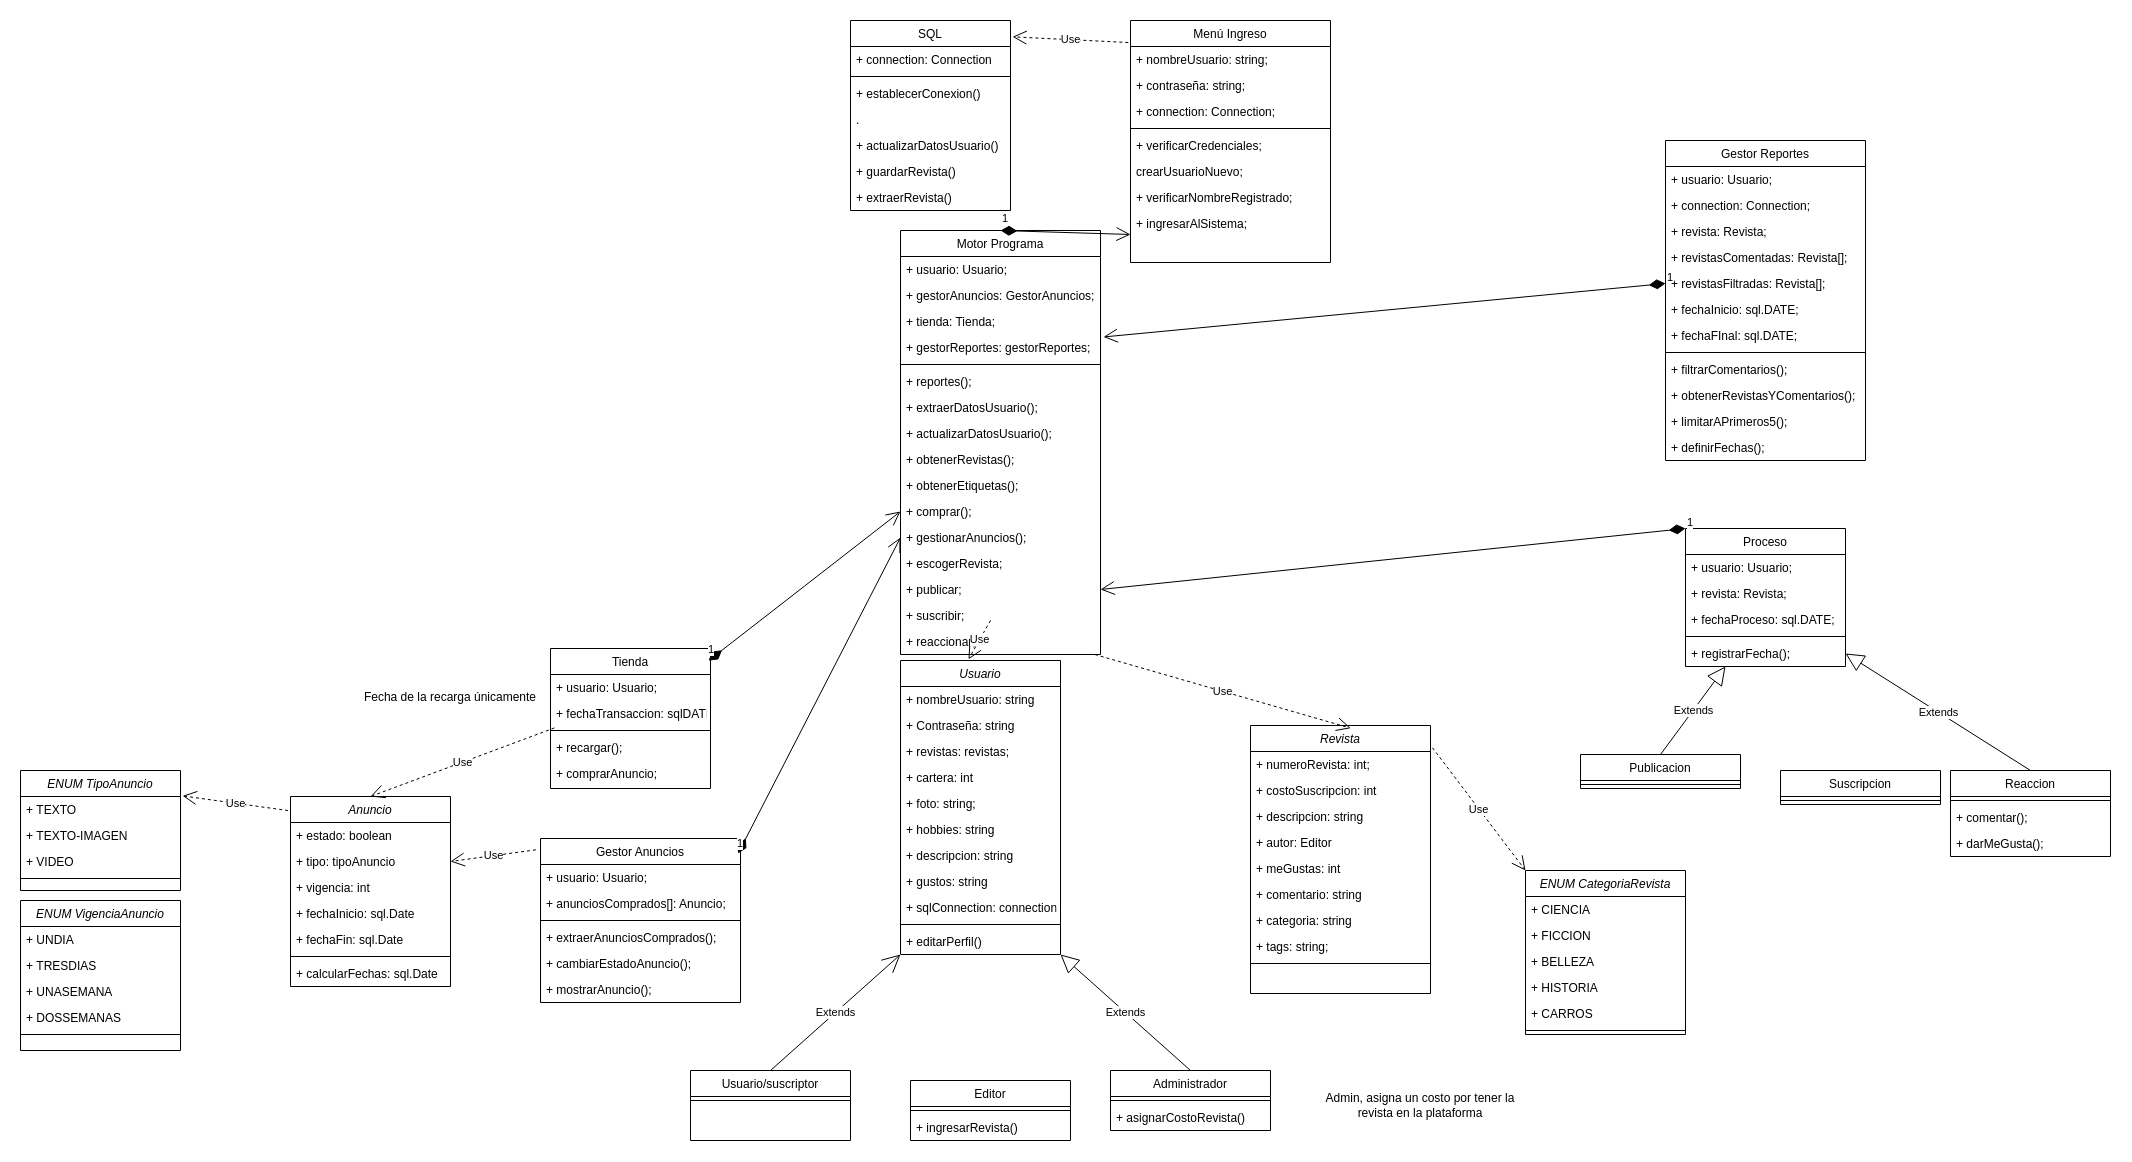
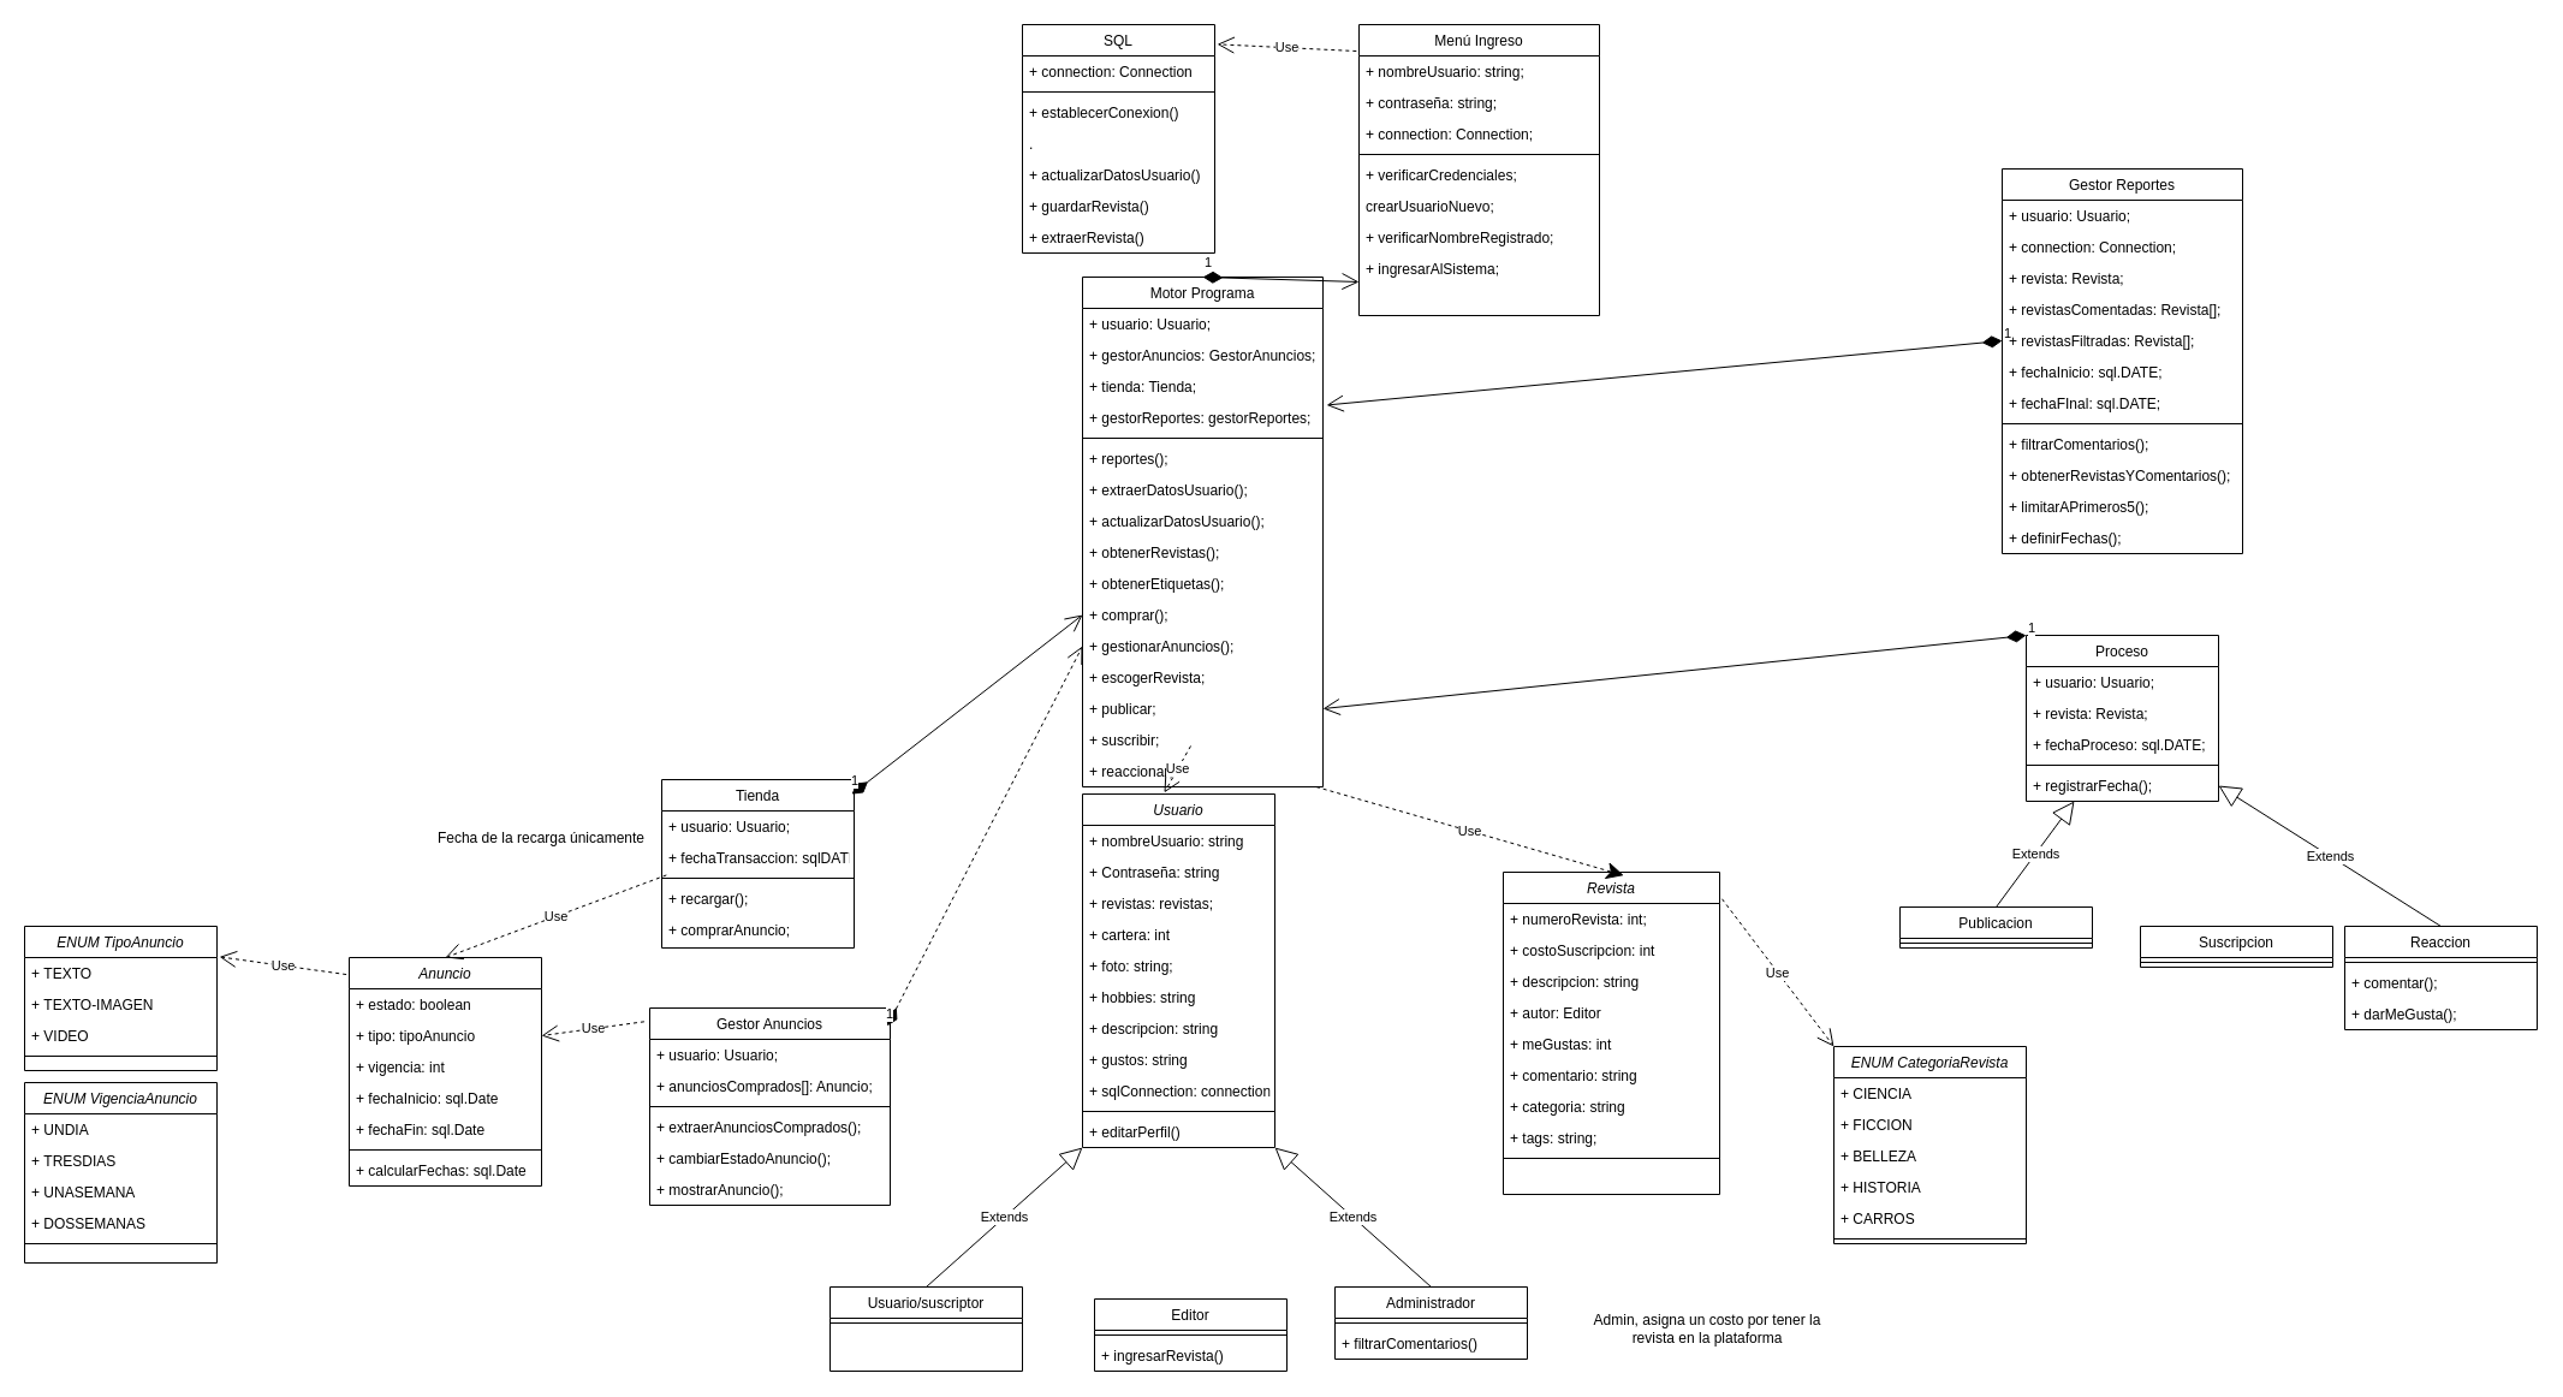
- <mxCell id="121" value="1" style="endArrow=open;html=1;endSize=12;startArrow=diamondThin;startSize=14;startFill=1;align=left;verticalAlign=bottom;rounded=0;exitX=0.988;exitY=0.091;exitDx=0;exitDy=0;exitPerimeter=0;entryX=0;entryY=0.5;entryDx=0;entryDy=0;" parent="1" source="79" target="98" edge="1"><mxGeometry x="-1" y="3" relative="1" as="geometry"><mxPoint x="548" y="394" as="sourcePoint" /><mxPoint x="1057" y="400" as="targetPoint" /></mxGeometry></mxCell>
+ <mxCell id="121" value="1" style="endArrow=open;html=1;endSize=12;startArrow=diamondThin;startSize=14;startFill=1;align=left;verticalAlign=bottom;rounded=0;exitX=0.988;exitY=0.091;exitDx=0;exitDy=0;exitPerimeter=0;entryX=0;entryY=0.5;entryDx=0;entryDy=0;dashed=1;" parent="1" source="79" target="98" edge="1"><mxGeometry x="-1" y="3" relative="1" as="geometry"><mxPoint x="548" y="394" as="sourcePoint" /><mxPoint x="1057" y="400" as="targetPoint" /></mxGeometry></mxCell>
- <mxCell id="133" value="Use" style="endArrow=open;endSize=12;dashed=1;html=1;rounded=0;entryX=0.557;entryY=0.01;entryDx=0;entryDy=0;entryPerimeter=0;exitX=0.972;exitY=1.001;exitDx=0;exitDy=0;exitPerimeter=0;" parent="1" target="23" edge="1" source="102"><mxGeometry width="160" relative="1" as="geometry"><mxPoint x="1100" y="610" as="sourcePoint" /><mxPoint x="978" y="669" as="targetPoint" /></mxGeometry></mxCell>
+ <mxCell id="133" value="Use" style="endArrow=classic;endSize=12;dashed=1;html=1;rounded=0;entryX=0.557;entryY=0.01;entryDx=0;entryDy=0;entryPerimeter=0;exitX=0.972;exitY=1.001;exitDx=0;exitDy=0;exitPerimeter=0;" parent="1" target="23" edge="1" source="102"><mxGeometry width="160" relative="1" as="geometry"><mxPoint x="1100" y="610" as="sourcePoint" /><mxPoint x="978" y="669" as="targetPoint" /></mxGeometry></mxCell>
- <mxCell id="14" value="Extends" style="endArrow=open;endSize=16;endFill=0;html=1;rounded=0;exitX=0.5;exitY=0;exitDx=0;exitDy=0;entryX=0;entryY=1;entryDx=0;entryDy=0;" parent="1" source="15" target="2" edge="1"><mxGeometry width="160" relative="1" as="geometry"><mxPoint x="750" y="988" as="sourcePoint" /><mxPoint x="899.2" y="954.442" as="targetPoint" /></mxGeometry></mxCell>
+ <mxCell id="14" value="Extends" style="endArrow=block;endSize=16;endFill=0;html=1;rounded=0;exitX=0.5;exitY=0;exitDx=0;exitDy=0;entryX=0;entryY=1;entryDx=0;entryDy=0;" parent="1" source="15" target="2" edge="1"><mxGeometry width="160" relative="1" as="geometry"><mxPoint x="750" y="988" as="sourcePoint" /><mxPoint x="899.2" y="954.442" as="targetPoint" /></mxGeometry></mxCell>
- <mxCell id="22" value="+ asignarCostoRevista()" style="text;align=left;verticalAlign=top;spacingLeft=4;spacingRight=4;overflow=hidden;rotatable=0;points=[[0,0.5],[1,0.5]];portConstraint=eastwest;rounded=0;shadow=0;html=0;" parent="20" vertex="1"><mxGeometry y="34" width="160" height="26" as="geometry" /></mxCell>
+ <mxCell id="22" value="+ filtrarComentarios()" style="text;align=left;verticalAlign=top;spacingLeft=4;spacingRight=4;overflow=hidden;rotatable=0;points=[[0,0.5],[1,0.5]];portConstraint=eastwest;rounded=0;shadow=0;html=0;" parent="20" vertex="1"><mxGeometry y="34" width="160" height="26" as="geometry" /></mxCell>
